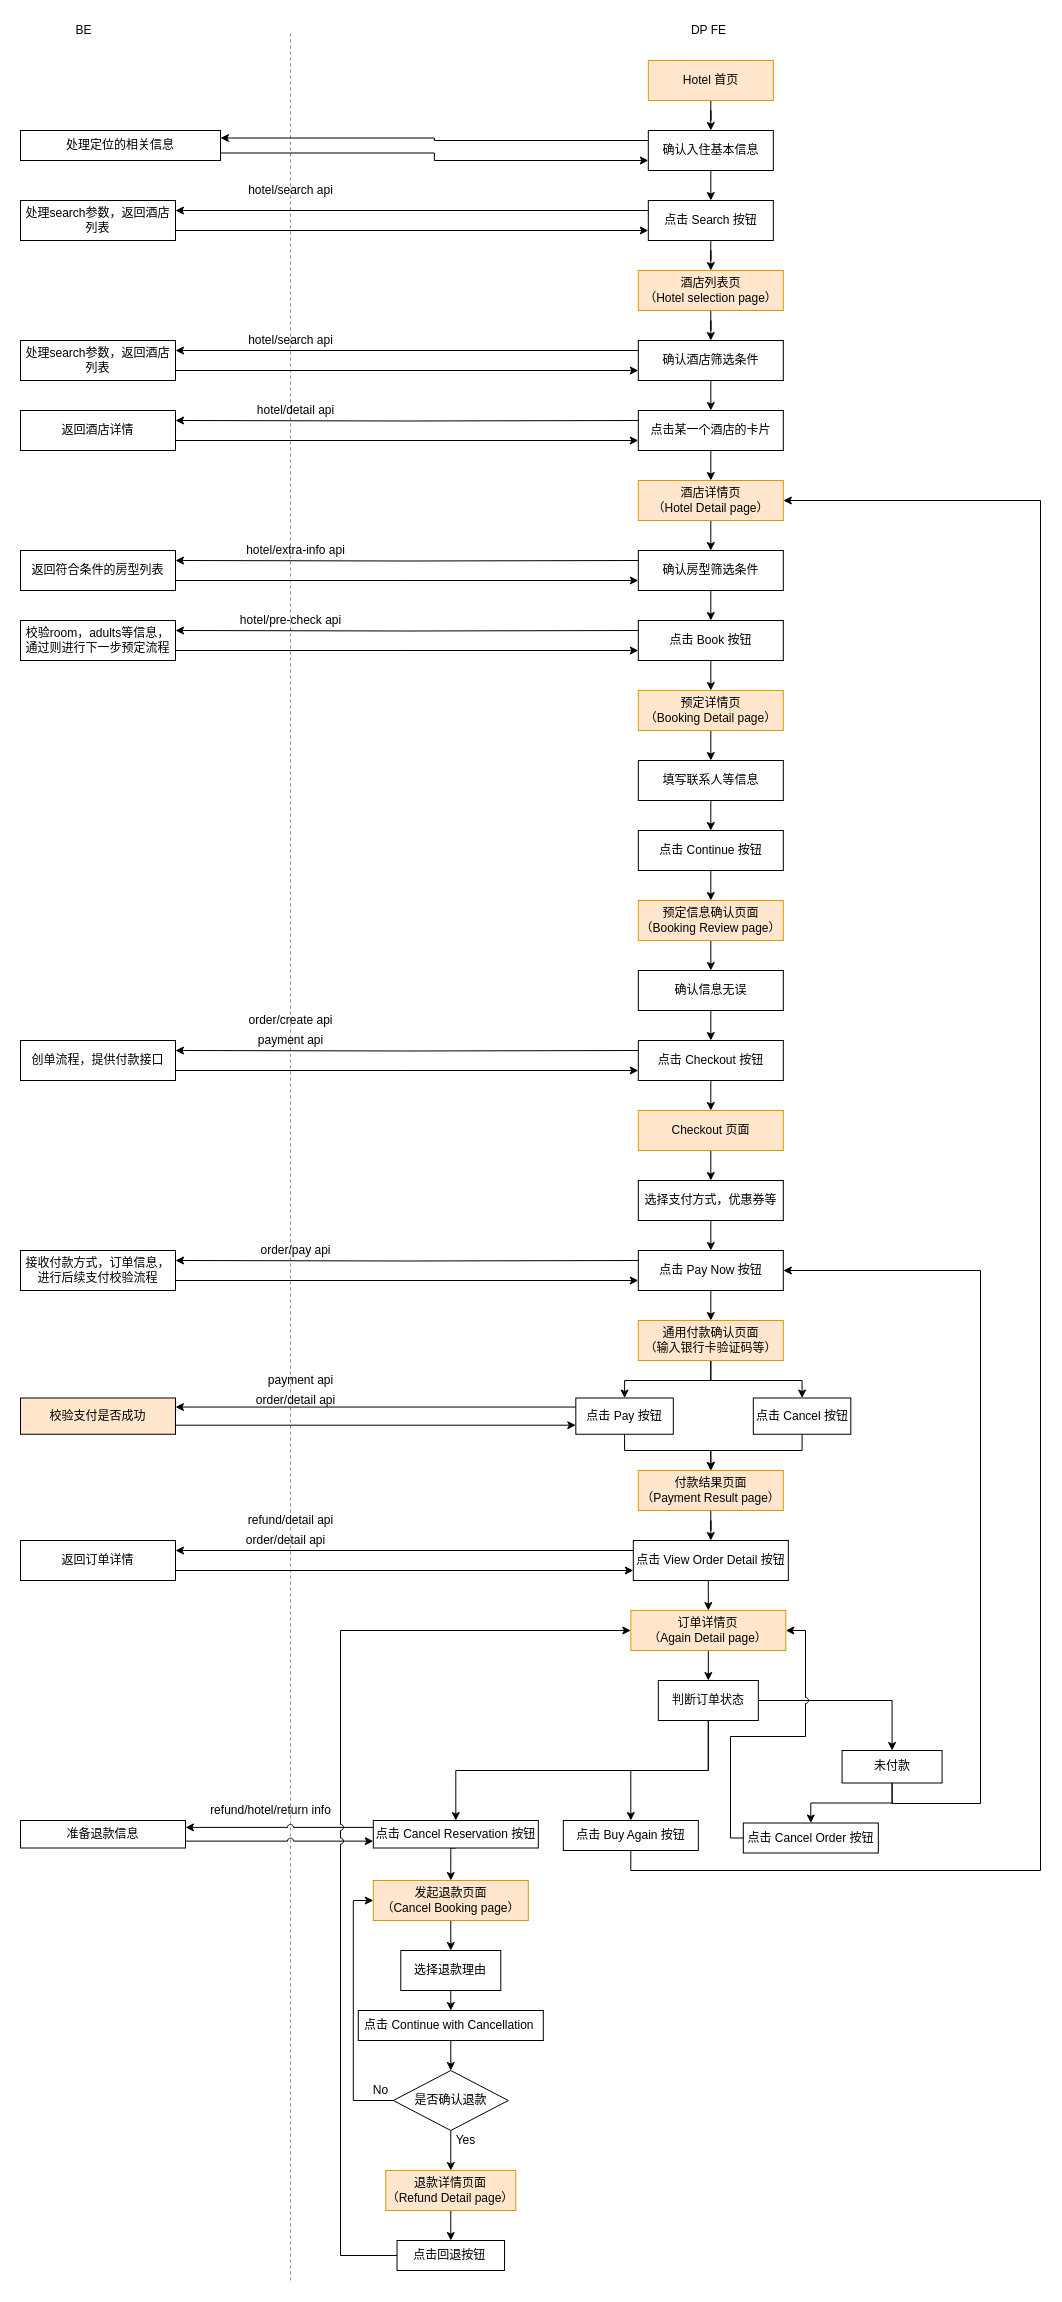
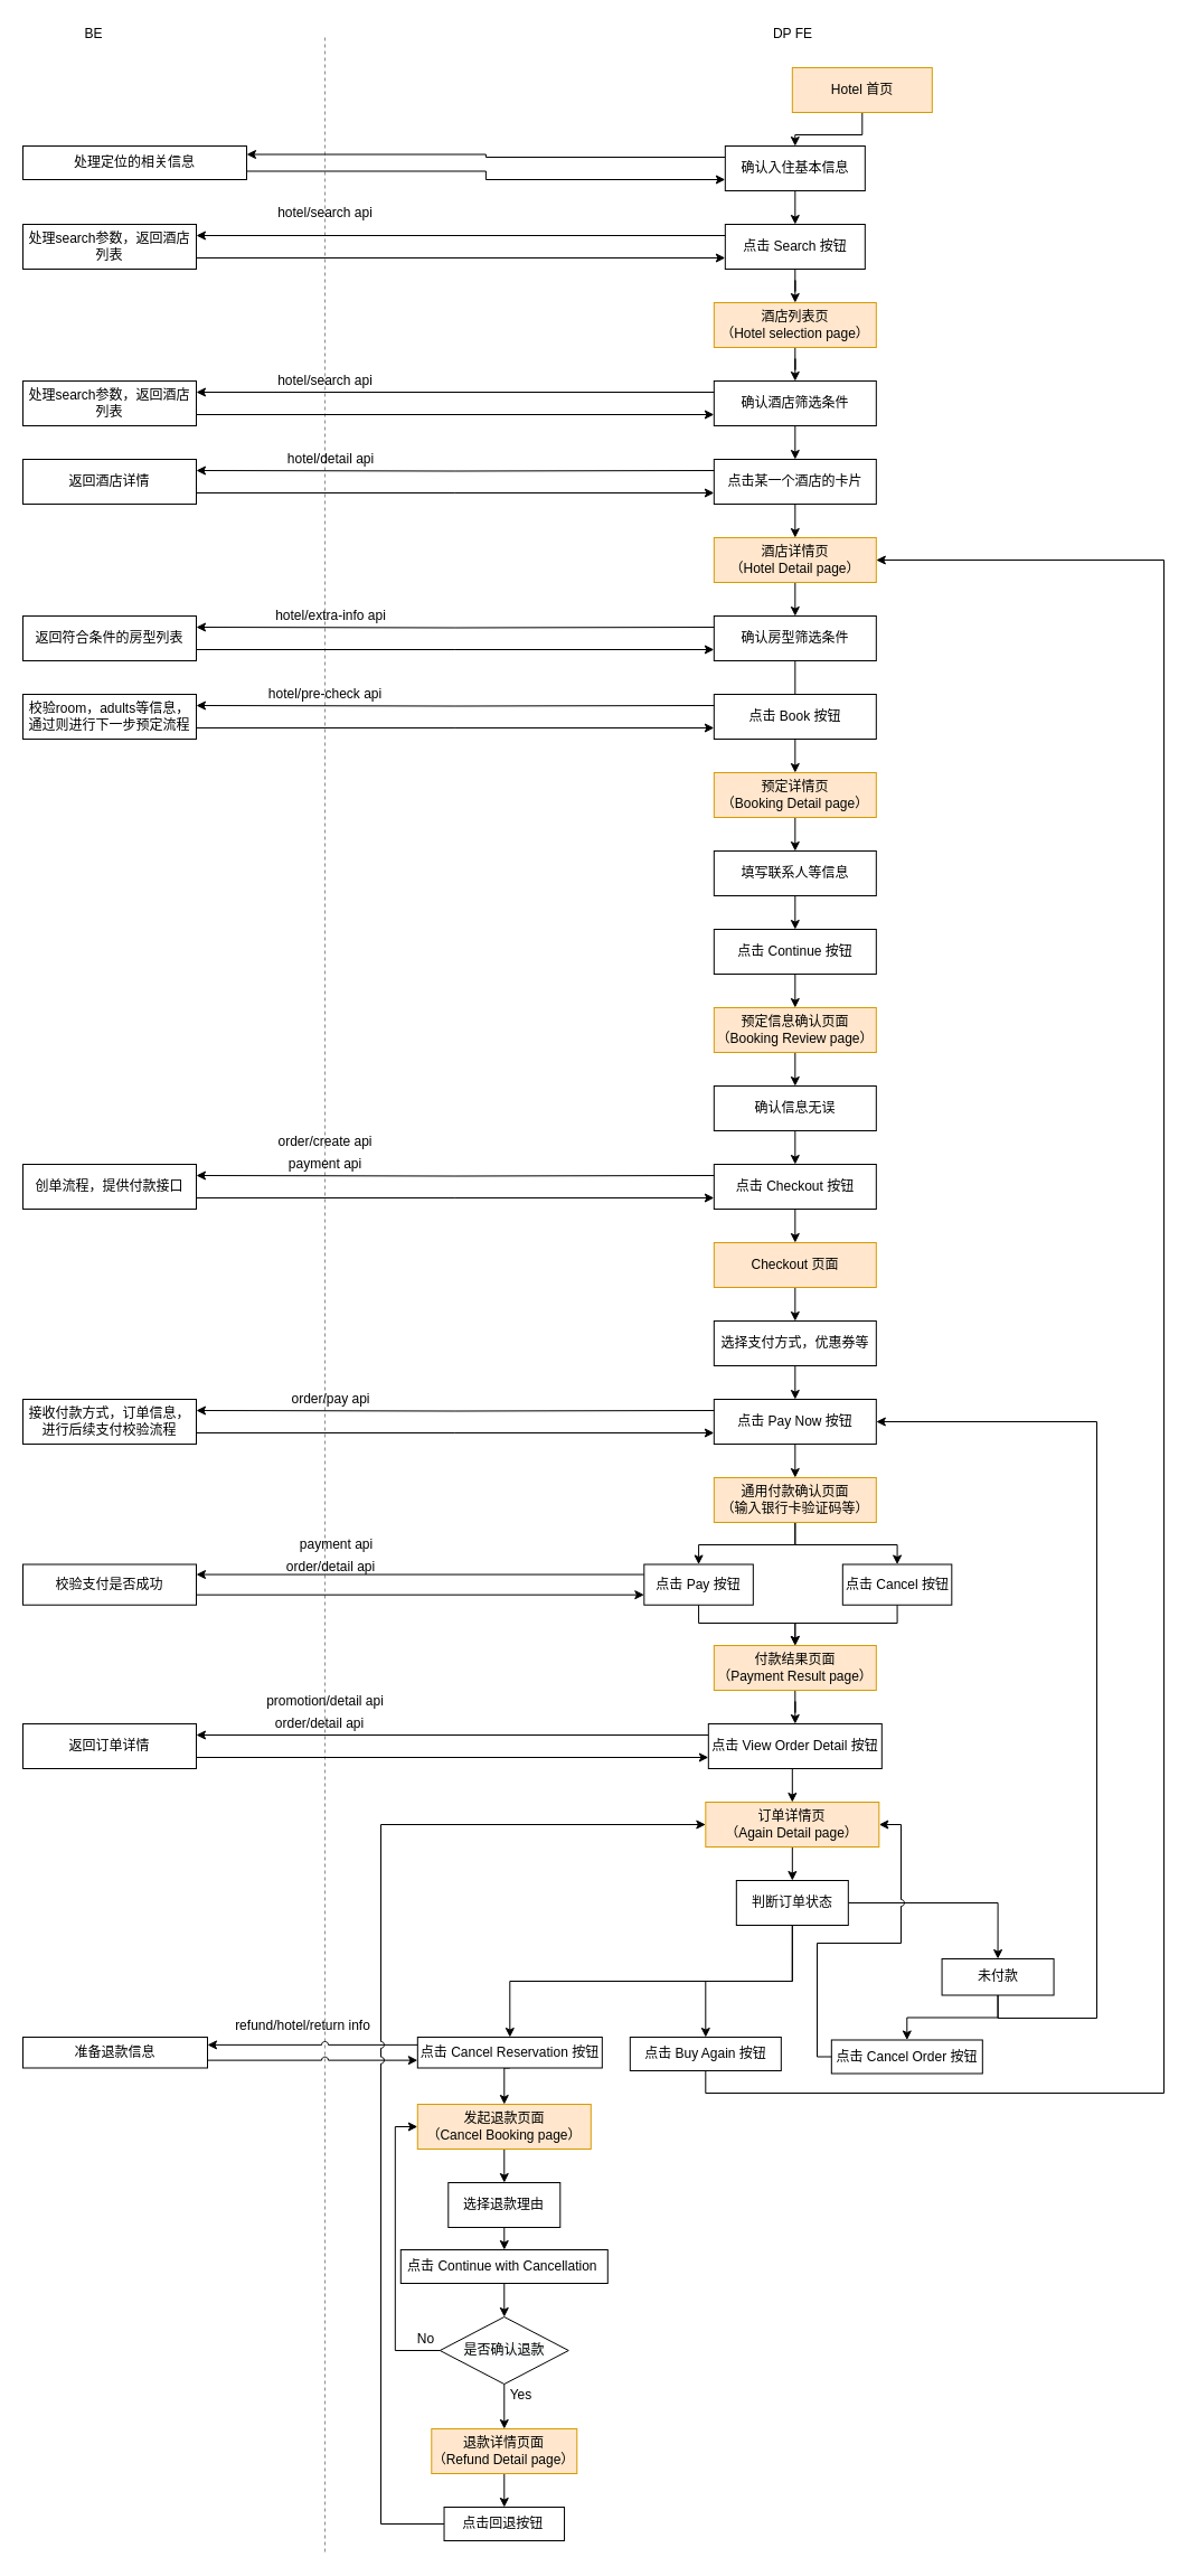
- <mxCell id="6" value="Hotel 首页" style="rounded=0;whiteSpace=wrap;html=1;fillColor=#ffe6cc;strokeColor=#d79b00;" vertex="1" parent="1"><mxGeometry x="647.82" y="60" width="125" height="40" as="geometry" /></mxCell>
+ <mxCell id="6" value="Hotel 首页" style="rounded=0;whiteSpace=wrap;html=1;fillColor=#ffe6cc;strokeColor=#d79b00;" vertex="1" parent="1"><mxGeometry x="707.82" y="60" width="125" height="40" as="geometry" /></mxCell>
- <mxCell id="22" style="edgeStyle=orthogonalEdgeStyle;rounded=0;orthogonalLoop=1;jettySize=auto;html=1;exitX=0.5;exitY=1;exitDx=0;exitDy=0;entryX=0.5;entryY=0;entryDx=0;entryDy=0;strokeColor=#000000;" edge="1" parent="1" source="23" target="25"><mxGeometry relative="1" as="geometry" /></mxCell>
+ <mxCell id="22" style="edgeStyle=orthogonalEdgeStyle;rounded=0;orthogonalLoop=1;jettySize=auto;html=1;exitX=0.5;exitY=1;exitDx=0;exitDy=0;entryX=0.5;entryY=0;entryDx=0;entryDy=0;strokeColor=#000000;endArrow=none;" edge="1" parent="1" source="23" target="25"><mxGeometry relative="1" as="geometry" /></mxCell>
- <mxCell id="87" value="校验支付是否成功" style="rounded=0;whiteSpace=wrap;html=1;fillColor=#ffe6cc;" vertex="1" parent="1"><mxGeometry x="20" y="1397.5" width="155" height="36.25" as="geometry" /></mxCell>
+ <mxCell id="87" value="校验支付是否成功" style="rounded=0;whiteSpace=wrap;html=1;" vertex="1" parent="1"><mxGeometry x="20" y="1397.5" width="155" height="36.25" as="geometry" /></mxCell>
- <mxCell id="95" value="refund/detail api" style="text;html=1;align=center;verticalAlign=middle;resizable=0;points=[];autosize=1;" vertex="1" parent="1"><mxGeometry x="230" y="1510" width="120" height="20" as="geometry" /></mxCell>
+ <mxCell id="95" value="promotion/detail api" style="text;html=1;align=center;verticalAlign=middle;resizable=0;points=[];autosize=1;" vertex="1" parent="1"><mxGeometry x="230" y="1510" width="120" height="20" as="geometry" /></mxCell>
